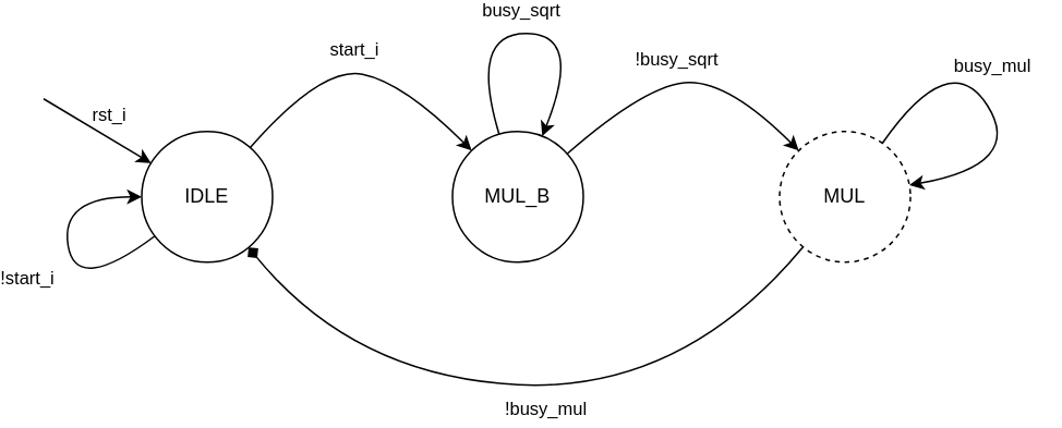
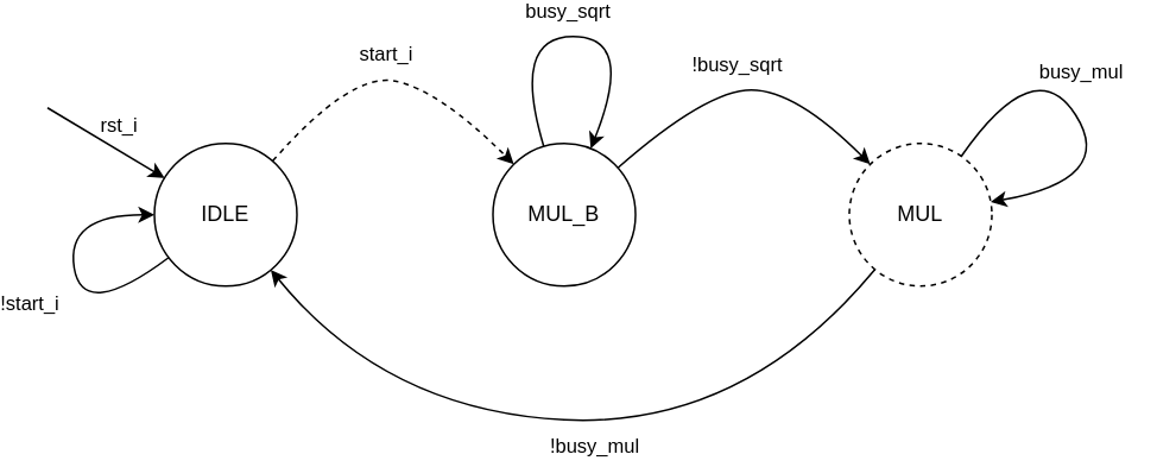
- <mxCell id="6" value="start_i" style="curved=1;endArrow=classic;html=1;rounded=0;labelBackgroundColor=none;" edge="1" parent="1" source="2" target="5"><mxGeometry x="-0.048" y="14" width="50" height="50" relative="1" as="geometry"><mxPoint x="190" y="60" as="sourcePoint" /><mxPoint x="240" y="10" as="targetPoint" /><Array as="points"><mxPoint x="190" y="40" /><mxPoint x="240" y="50" /></Array><mxPoint as="offset" /></mxGeometry></mxCell>
+ <mxCell id="6" value="start_i" style="curved=1;endArrow=classic;html=1;rounded=0;labelBackgroundColor=none;dashed=1;" edge="1" parent="1" source="2" target="5"><mxGeometry x="-0.048" y="14" width="50" height="50" relative="1" as="geometry"><mxPoint x="190" y="60" as="sourcePoint" /><mxPoint x="240" y="10" as="targetPoint" /><Array as="points"><mxPoint x="190" y="40" /><mxPoint x="240" y="50" /></Array><mxPoint as="offset" /></mxGeometry></mxCell>
- <mxCell id="8" value="!busy_mul" style="curved=1;endArrow=diamond;html=1;rounded=0;labelBackgroundColor=none;" edge="1" parent="1" source="4" target="2"><mxGeometry x="-0.048" y="14" width="50" height="50" relative="1" as="geometry"><mxPoint x="290" y="240" as="sourcePoint" /><mxPoint x="426" y="242" as="targetPoint" /><Array as="points"><mxPoint x="410" y="240" /><mxPoint x="210" y="230" /></Array><mxPoint as="offset" /></mxGeometry></mxCell>
+ <mxCell id="8" value="!busy_mul" style="curved=1;endArrow=classic;html=1;rounded=0;labelBackgroundColor=none;" edge="1" parent="1" source="4" target="2"><mxGeometry x="-0.048" y="14" width="50" height="50" relative="1" as="geometry"><mxPoint x="290" y="240" as="sourcePoint" /><mxPoint x="426" y="242" as="targetPoint" /><Array as="points"><mxPoint x="410" y="240" /><mxPoint x="210" y="230" /></Array><mxPoint as="offset" /></mxGeometry></mxCell>
